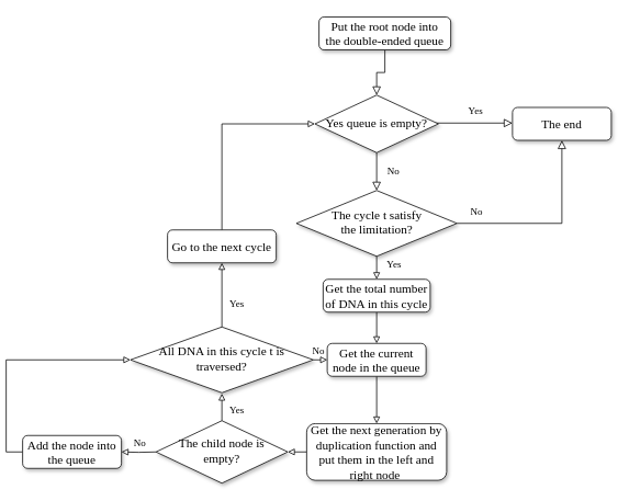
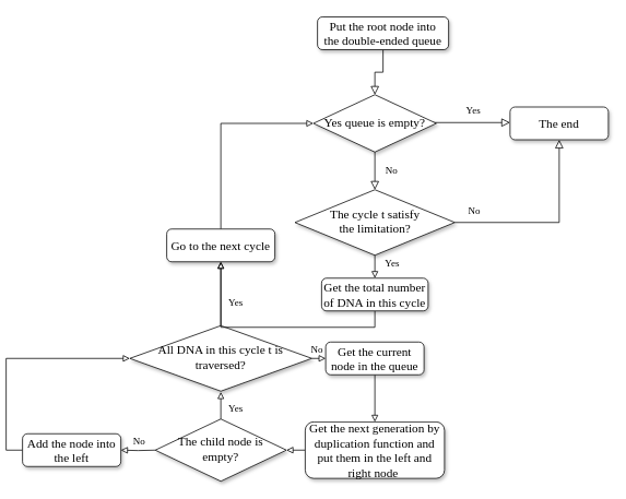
- <mxCell id="30" style="edgeStyle=orthogonalEdgeStyle;rounded=0;orthogonalLoop=1;jettySize=auto;html=1;exitX=0.5;exitY=1;exitDx=0;exitDy=0;entryX=0.5;entryY=0;entryDx=0;entryDy=0;endArrow=block;endFill=0;" edge="1" parent="1" source="31" target="21"><mxGeometry relative="1" as="geometry" /></mxCell>
+ <mxCell id="30" style="edgeStyle=orthogonalEdgeStyle;rounded=0;orthogonalLoop=1;jettySize=auto;html=1;exitX=0.5;exitY=1;exitDx=0;exitDy=0;endArrow=block;endFill=0;" edge="1" parent="1" source="31" target="28"><mxGeometry relative="1" as="geometry" /></mxCell>
- <mxCell id="18" value="&lt;font face=&quot;Times New Roman&quot; style=&quot;font-size: 15px;&quot;&gt;Add the node into the queue&lt;/font&gt;" style="rounded=1;whiteSpace=wrap;html=1;fontSize=12;glass=0;strokeWidth=1;shadow=1;" parent="1" vertex="1"><mxGeometry x="20" y="529" width="120" height="40" as="geometry" /></mxCell>
+ <mxCell id="18" value="&lt;font face=&quot;Times New Roman&quot; style=&quot;font-size: 15px;&quot;&gt;Add the node into the left&lt;/font&gt;" style="rounded=1;whiteSpace=wrap;html=1;fontSize=12;glass=0;strokeWidth=1;shadow=1;" parent="1" vertex="1"><mxGeometry x="20" y="529" width="120" height="40" as="geometry" /></mxCell>
